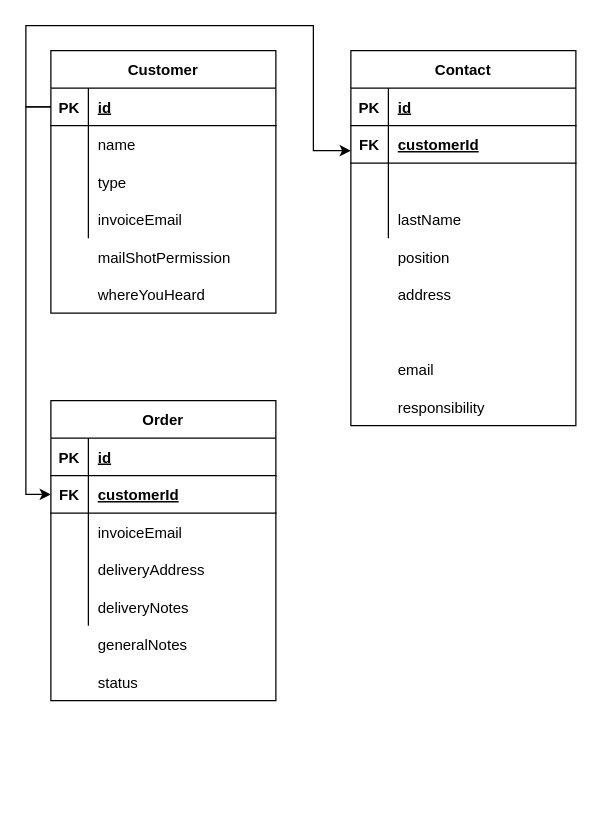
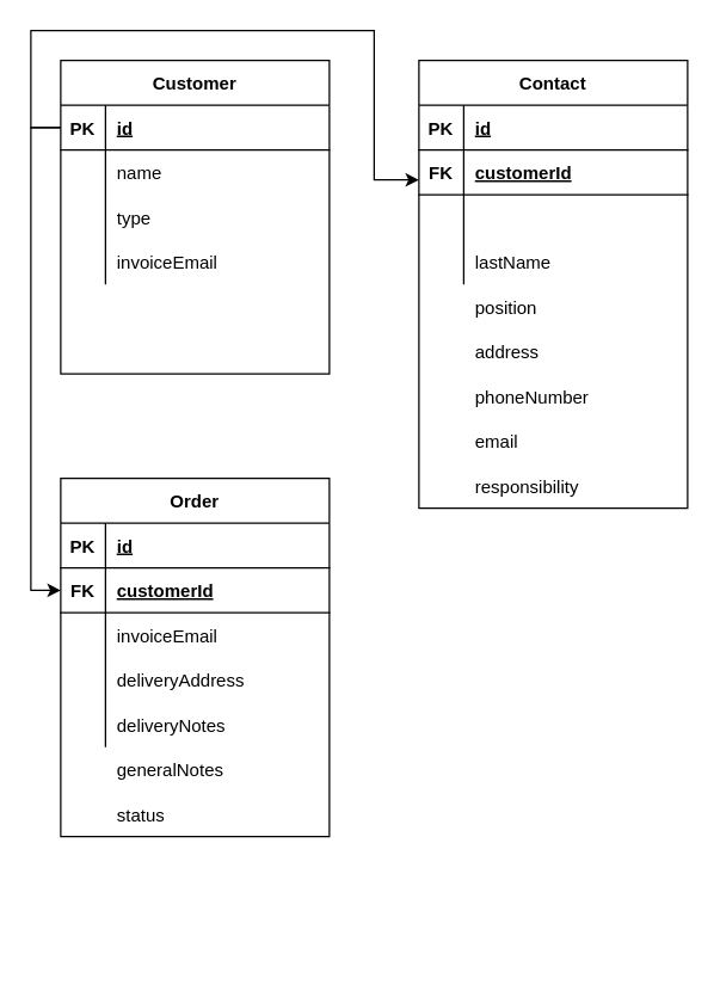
- <mxCell id="55" value="mailShotPermission" style="shape=partialRectangle;connectable=0;fillColor=none;top=0;left=0;bottom=0;right=0;align=left;spacingLeft=6;overflow=hidden;" vertex="1" parent="1"><mxGeometry x="70" y="190" width="150" height="30" as="geometry"><mxRectangle width="150" height="30" as="alternateBounds" /></mxGeometry></mxCell>
- <mxCell id="56" value="whereYouHeard" style="shape=partialRectangle;connectable=0;fillColor=none;top=0;left=0;bottom=0;right=0;align=left;spacingLeft=6;overflow=hidden;" vertex="1" parent="1"><mxGeometry x="70" y="220" width="150" height="30" as="geometry"><mxRectangle width="150" height="30" as="alternateBounds" /></mxGeometry></mxCell>
+ <mxCell id="32" value="phoneNumber" style="shape=partialRectangle;connectable=0;fillColor=none;top=0;left=0;bottom=0;right=0;align=left;spacingLeft=6;overflow=hidden;" vertex="1" parent="1"><mxGeometry x="310" y="250" width="150" height="30" as="geometry"><mxRectangle width="150" height="30" as="alternateBounds" /></mxGeometry></mxCell>
